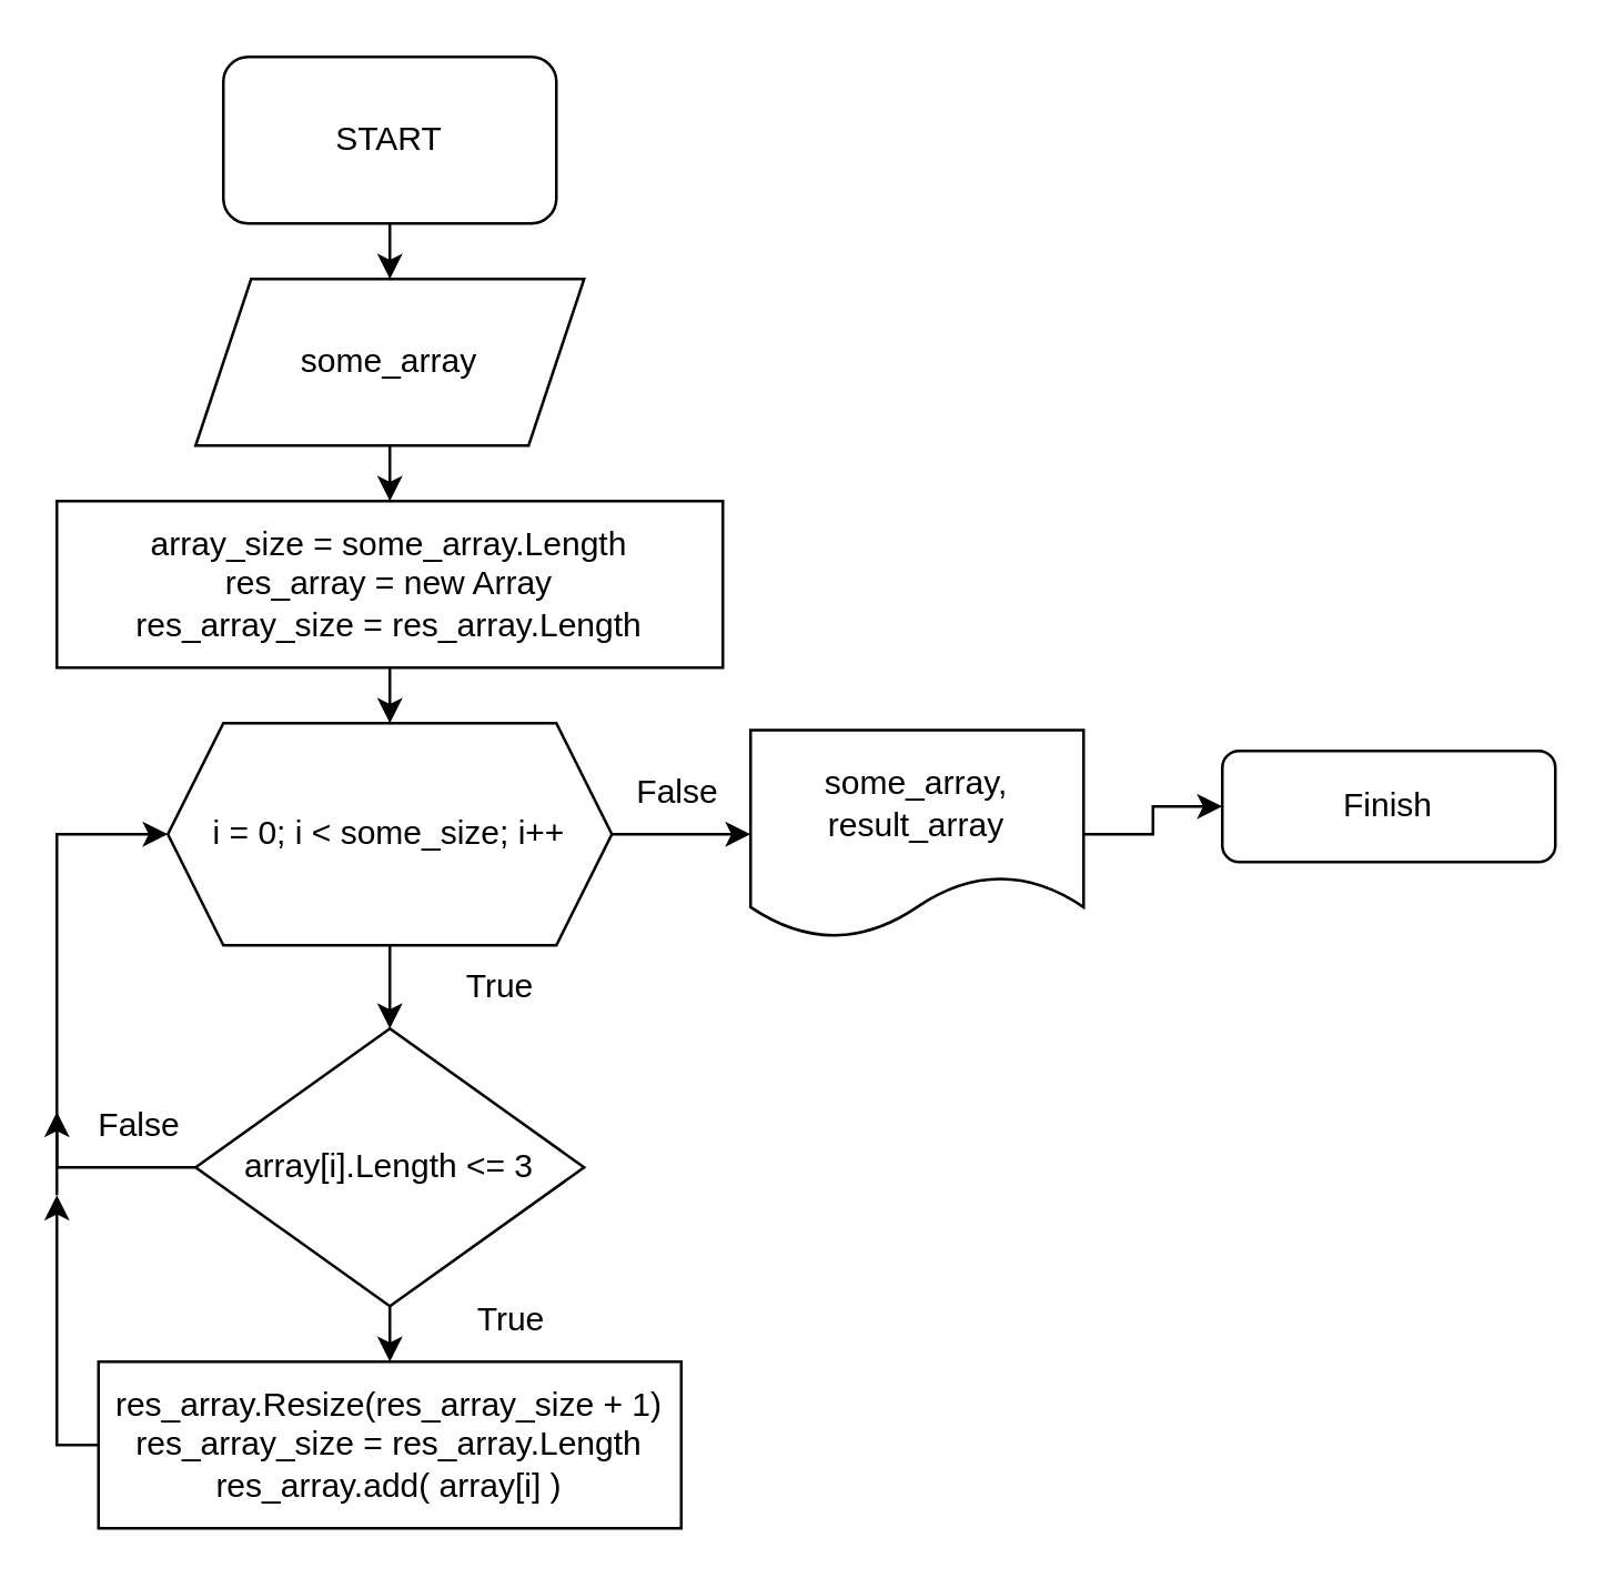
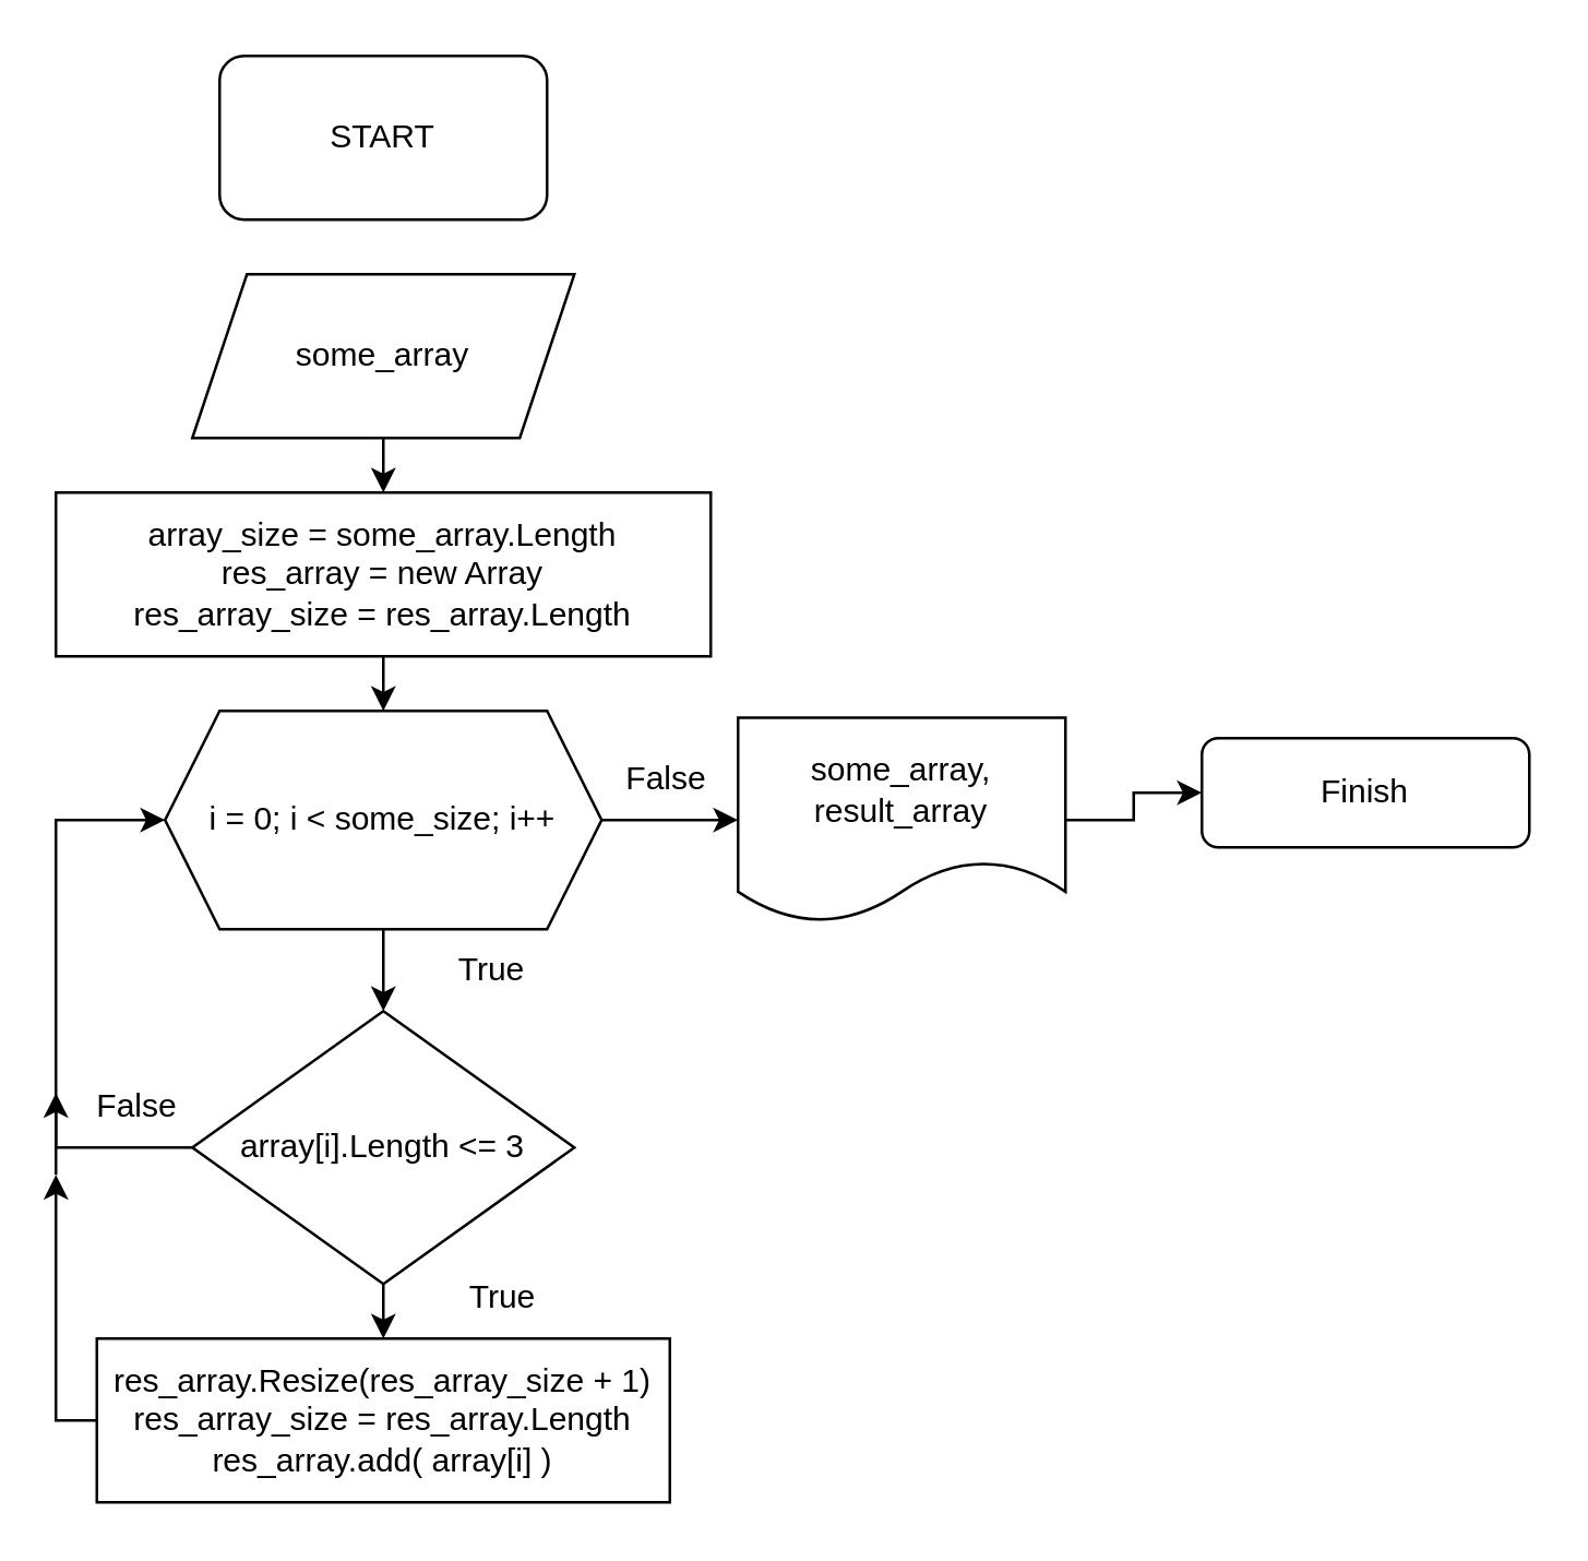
- <mxCell id="2" style="edgeStyle=orthogonalEdgeStyle;rounded=0;orthogonalLoop=1;jettySize=auto;html=1;exitX=0.5;exitY=1;exitDx=0;exitDy=0;entryX=0.5;entryY=0;entryDx=0;entryDy=0;" edge="1" parent="1" source="3" target="6"><mxGeometry relative="1" as="geometry" /></mxCell>
